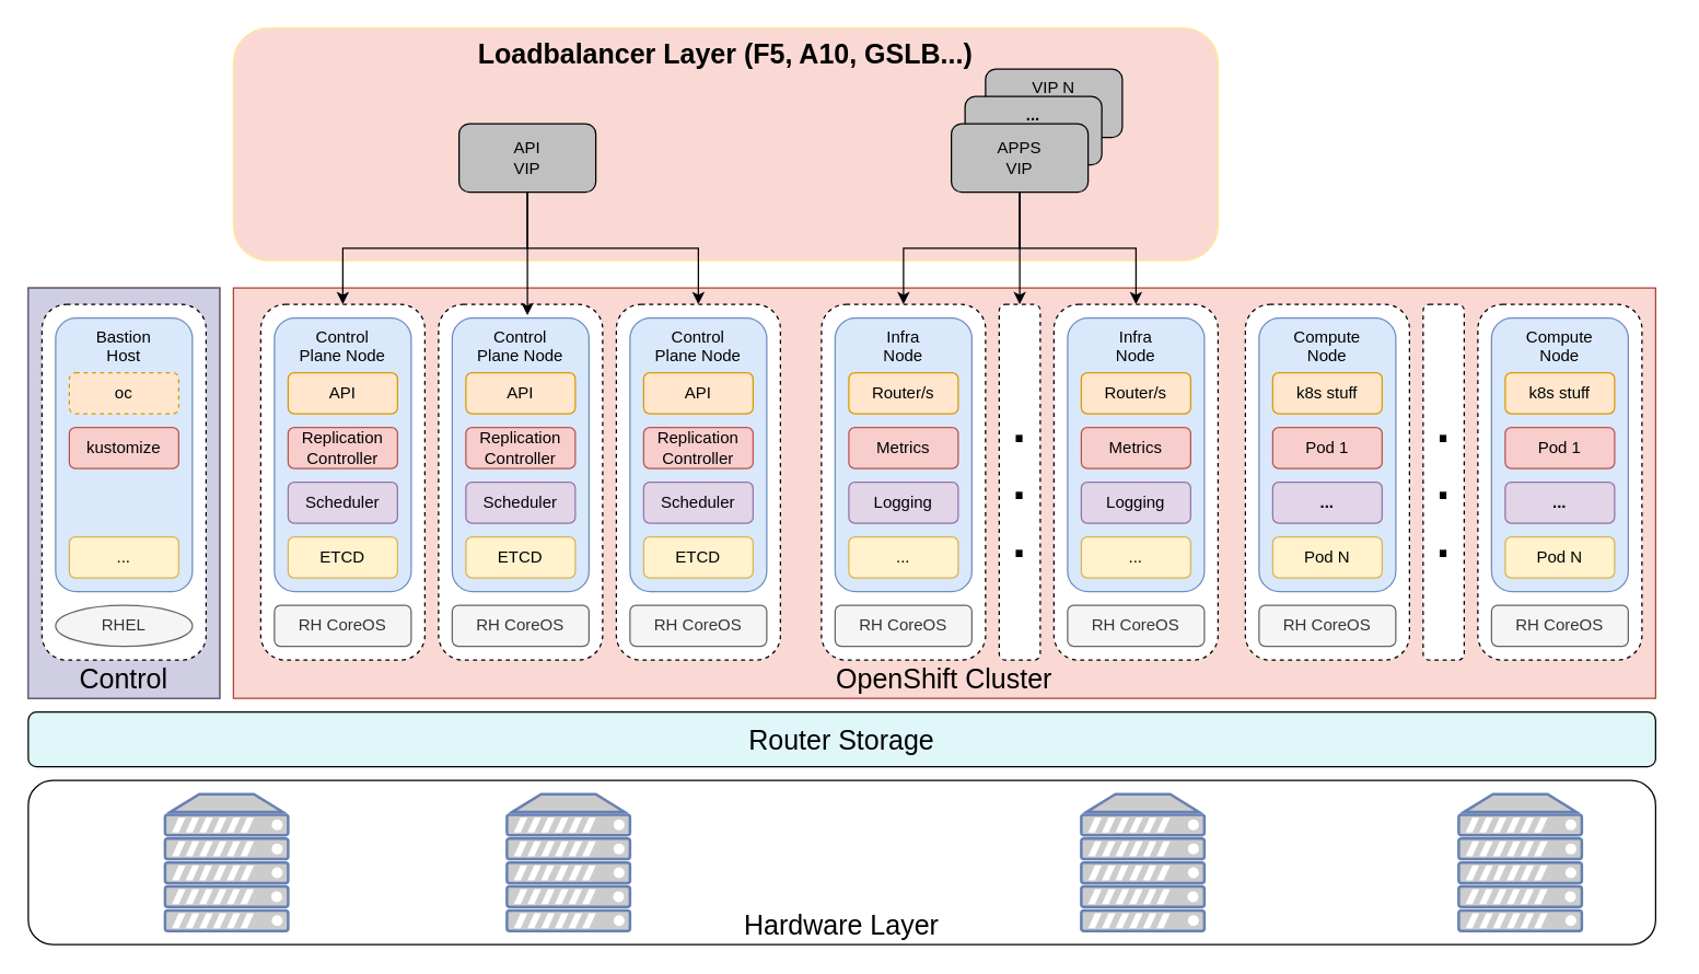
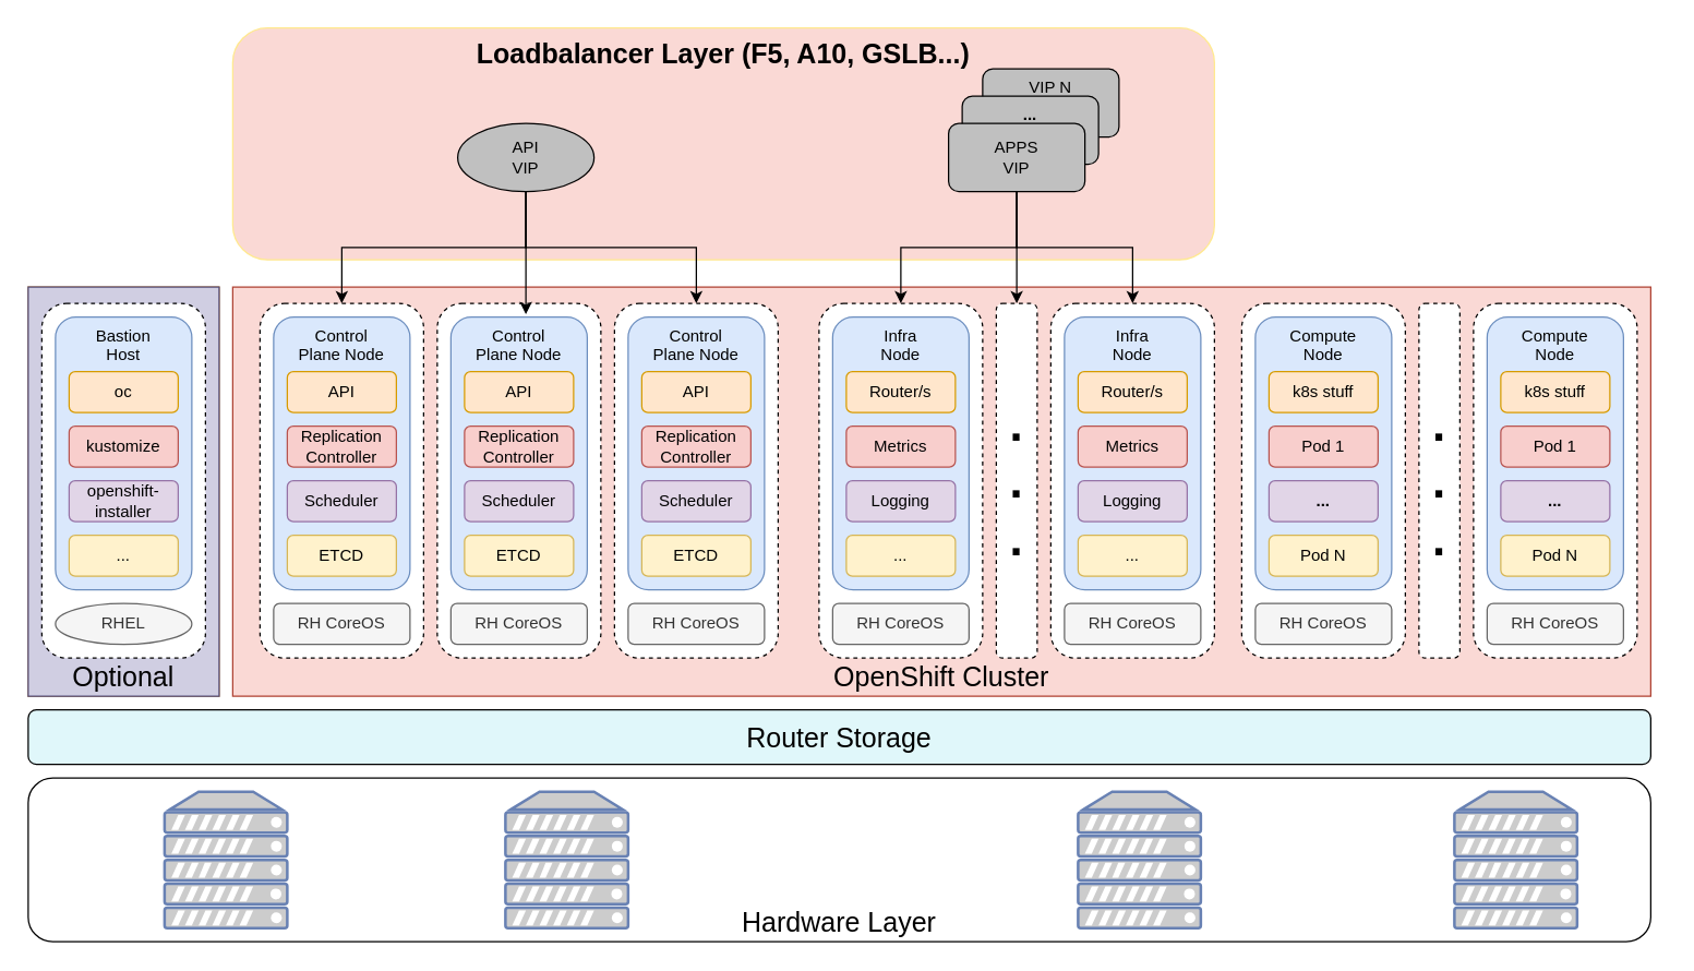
- <mxCell id="52" value="API&lt;br&gt;VIP" style="rounded=1;whiteSpace=wrap;html=1;fillColor=#c0c0c0;strokeColor=#000000;" parent="49" vertex="1"><mxGeometry width="100" height="50" as="geometry" /></mxCell>
+ <mxCell id="52" value="API&lt;br&gt;VIP" style="ellipse;whiteSpace=wrap;html=1;fillColor=#c0c0c0;strokeColor=#000000;" parent="49" vertex="1"><mxGeometry width="100" height="50" as="geometry" /></mxCell>
- <mxCell id="86" value="oc" style="rounded=1;whiteSpace=wrap;html=1;fillColor=#ffe6cc;strokeColor=#d79b00;dashed=1;" parent="81" vertex="1"><mxGeometry x="30" y="62" width="80" height="30" as="geometry" /></mxCell>
+ <mxCell id="86" value="oc" style="rounded=1;whiteSpace=wrap;html=1;fillColor=#ffe6cc;strokeColor=#d79b00;" parent="81" vertex="1"><mxGeometry x="30" y="62" width="80" height="30" as="geometry" /></mxCell>
+ <mxCell id="88" value="openshift-installer" style="rounded=1;whiteSpace=wrap;html=1;fillColor=#e1d5e7;strokeColor=#9673a6;" parent="81" vertex="1"><mxGeometry x="30" y="142" width="80" height="30" as="geometry" /></mxCell>
- <mxCell id="83" value="Control" style="rounded=0;whiteSpace=wrap;html=1;verticalAlign=bottom;fontSize=20;fillColor=#d0cee2;strokeColor=#56517e;" parent="81" vertex="1"><mxGeometry width="140" height="300" as="geometry" /></mxCell>
+ <mxCell id="83" value="Optional" style="rounded=0;whiteSpace=wrap;html=1;verticalAlign=bottom;fontSize=20;fillColor=#d0cee2;strokeColor=#56517e;" parent="81" vertex="1"><mxGeometry width="140" height="300" as="geometry" /></mxCell>
